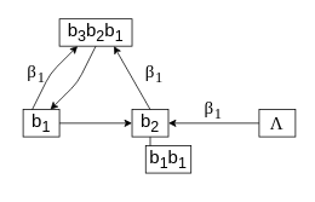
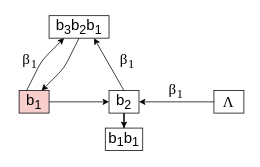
- <mxCell id="2" value="&lt;font style=&quot;font-size: 20px&quot;&gt;b&lt;sub&gt;1&lt;/sub&gt;&lt;/font&gt;" style="rounded=0;whiteSpace=wrap;html=1;" vertex="1" parent="1"><mxGeometry x="25" y="120" width="40" height="30" as="geometry" /></mxCell>
+ <mxCell id="2" value="&lt;font style=&quot;font-size: 20px&quot;&gt;b&lt;sub&gt;1&lt;/sub&gt;&lt;/font&gt;" style="rounded=0;whiteSpace=wrap;html=1;fillColor=#f8cecc;" vertex="1" parent="1"><mxGeometry x="25" y="120" width="40" height="30" as="geometry" /></mxCell>
- <mxCell id="5" value="&lt;span style=&quot;font-size: 20px&quot;&gt;b&lt;sub&gt;1&lt;/sub&gt;&lt;/span&gt;&lt;span style=&quot;font-size: 20px&quot;&gt;b&lt;sub&gt;1&lt;/sub&gt;&lt;/span&gt;" style="rounded=0;whiteSpace=wrap;html=1;" vertex="1" parent="1"><mxGeometry x="160" y="160" width="50" height="30" as="geometry" /></mxCell>
+ <mxCell id="5" value="&lt;span style=&quot;font-size: 20px&quot;&gt;b&lt;sub&gt;1&lt;/sub&gt;&lt;/span&gt;&lt;span style=&quot;font-size: 20px&quot;&gt;b&lt;sub&gt;1&lt;/sub&gt;&lt;/span&gt;" style="rounded=0;whiteSpace=wrap;html=1;" vertex="1" parent="1"><mxGeometry x="140" y="170" width="50" height="30" as="geometry" /></mxCell>
